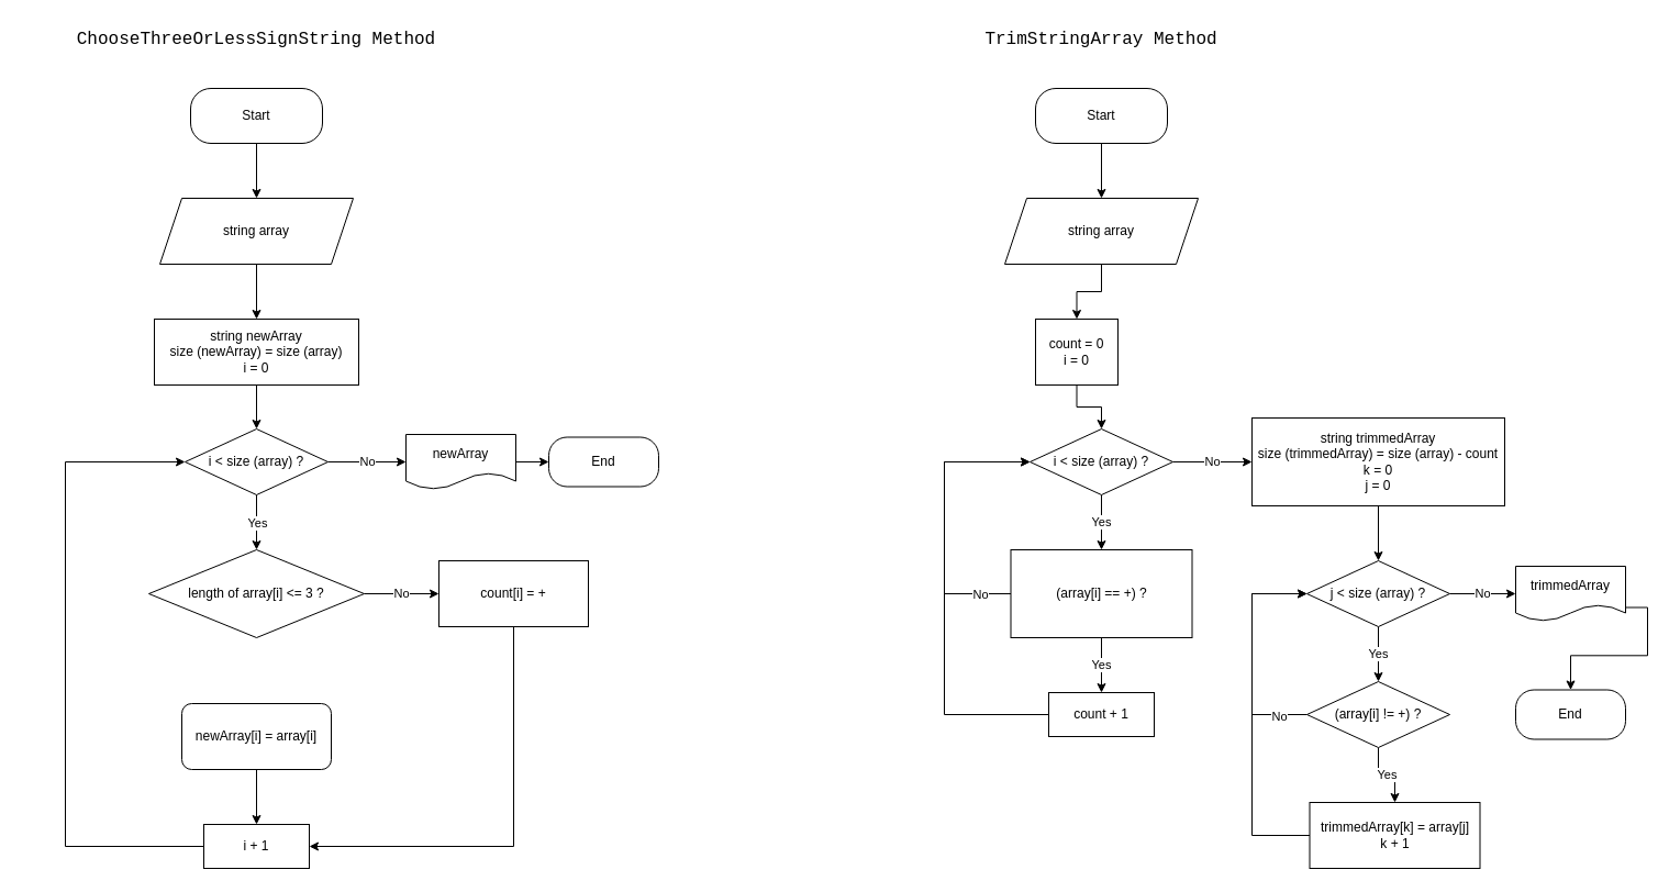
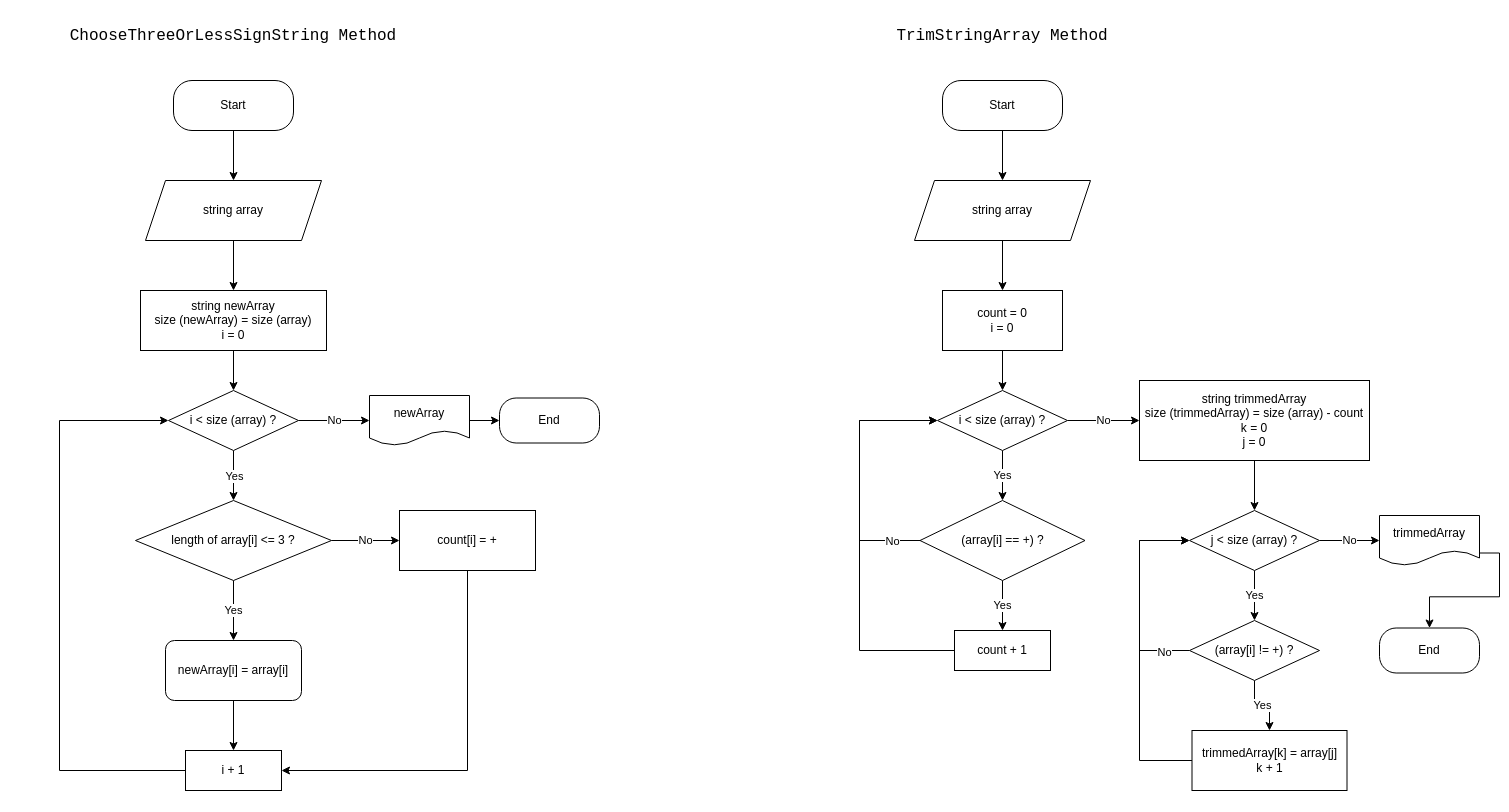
- <mxCell id="31" value="count = 0&lt;br&gt;i = 0" style="rounded=0;whiteSpace=wrap;html=1;labelBackgroundColor=#FFFFFF;fontColor=#000000;" vertex="1" parent="1"><mxGeometry x="942" y="290" width="75" height="60" as="geometry" /></mxCell>
+ <mxCell id="31" value="count = 0&lt;br&gt;i = 0" style="rounded=0;whiteSpace=wrap;html=1;labelBackgroundColor=#FFFFFF;fontColor=#000000;" vertex="1" parent="1"><mxGeometry x="942" y="290" width="120" height="60" as="geometry" /></mxCell>
- <mxCell id="38" value="(array[i] == +) ?" style="whiteSpace=wrap;html=1;labelBackgroundColor=#FFFFFF;fontColor=#000000;rounded=0;" vertex="1" parent="1"><mxGeometry x="919.5" y="500" width="165" height="80" as="geometry" /></mxCell>
+ <mxCell id="38" value="(array[i] == +) ?" style="rhombus;whiteSpace=wrap;html=1;labelBackgroundColor=#FFFFFF;fontColor=#000000;" vertex="1" parent="1"><mxGeometry x="919.5" y="500" width="165" height="80" as="geometry" /></mxCell>
+ <mxCell id="10" value="Yes" style="edgeStyle=orthogonalEdgeStyle;rounded=0;orthogonalLoop=1;jettySize=auto;html=1;exitX=0.5;exitY=1;exitDx=0;exitDy=0;fontColor=#000000;" edge="1" parent="1" source="11" target="13"><mxGeometry relative="1" as="geometry" /></mxCell>
